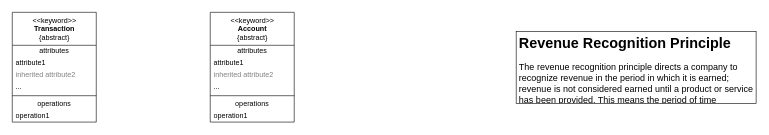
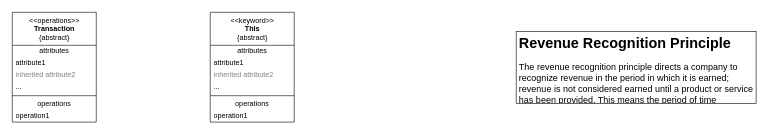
- <mxCell id="2" value="&amp;lt;&amp;lt;keyword&amp;gt;&amp;gt;&lt;br&gt;&lt;b&gt;Transaction&lt;br&gt;&lt;/b&gt;{abstract}" style="swimlane;fontStyle=0;align=center;verticalAlign=top;childLayout=stackLayout;horizontal=1;startSize=55;horizontalStack=0;resizeParent=1;resizeParentMax=0;resizeLast=0;collapsible=0;marginBottom=0;html=1;" vertex="1" parent="1"><mxGeometry x="20" y="20" width="140" height="183" as="geometry" /></mxCell>
+ <mxCell id="2" value="&amp;lt;&amp;lt;operations&amp;gt;&amp;gt;&lt;br&gt;&lt;b&gt;Transaction&lt;br&gt;&lt;/b&gt;{abstract}" style="swimlane;fontStyle=0;align=center;verticalAlign=top;childLayout=stackLayout;horizontal=1;startSize=55;horizontalStack=0;resizeParent=1;resizeParentMax=0;resizeLast=0;collapsible=0;marginBottom=0;html=1;" vertex="1" parent="1"><mxGeometry x="20" y="20" width="140" height="183" as="geometry" /></mxCell>
- <mxCell id="10" value="&amp;lt;&amp;lt;keyword&amp;gt;&amp;gt;&lt;br&gt;&lt;b&gt;Account&lt;/b&gt;&lt;br&gt;{abstract}" style="swimlane;fontStyle=0;align=center;verticalAlign=top;childLayout=stackLayout;horizontal=1;startSize=55;horizontalStack=0;resizeParent=1;resizeParentMax=0;resizeLast=0;collapsible=0;marginBottom=0;html=1;" vertex="1" parent="1"><mxGeometry x="350" y="20" width="140" height="183" as="geometry" /></mxCell>
+ <mxCell id="10" value="&amp;lt;&amp;lt;keyword&amp;gt;&amp;gt;&lt;br&gt;&lt;b&gt;This&lt;/b&gt;&lt;br&gt;{abstract}" style="swimlane;fontStyle=0;align=center;verticalAlign=top;childLayout=stackLayout;horizontal=1;startSize=55;horizontalStack=0;resizeParent=1;resizeParentMax=0;resizeLast=0;collapsible=0;marginBottom=0;html=1;" vertex="1" parent="1"><mxGeometry x="350" y="20" width="140" height="183" as="geometry" /></mxCell>
